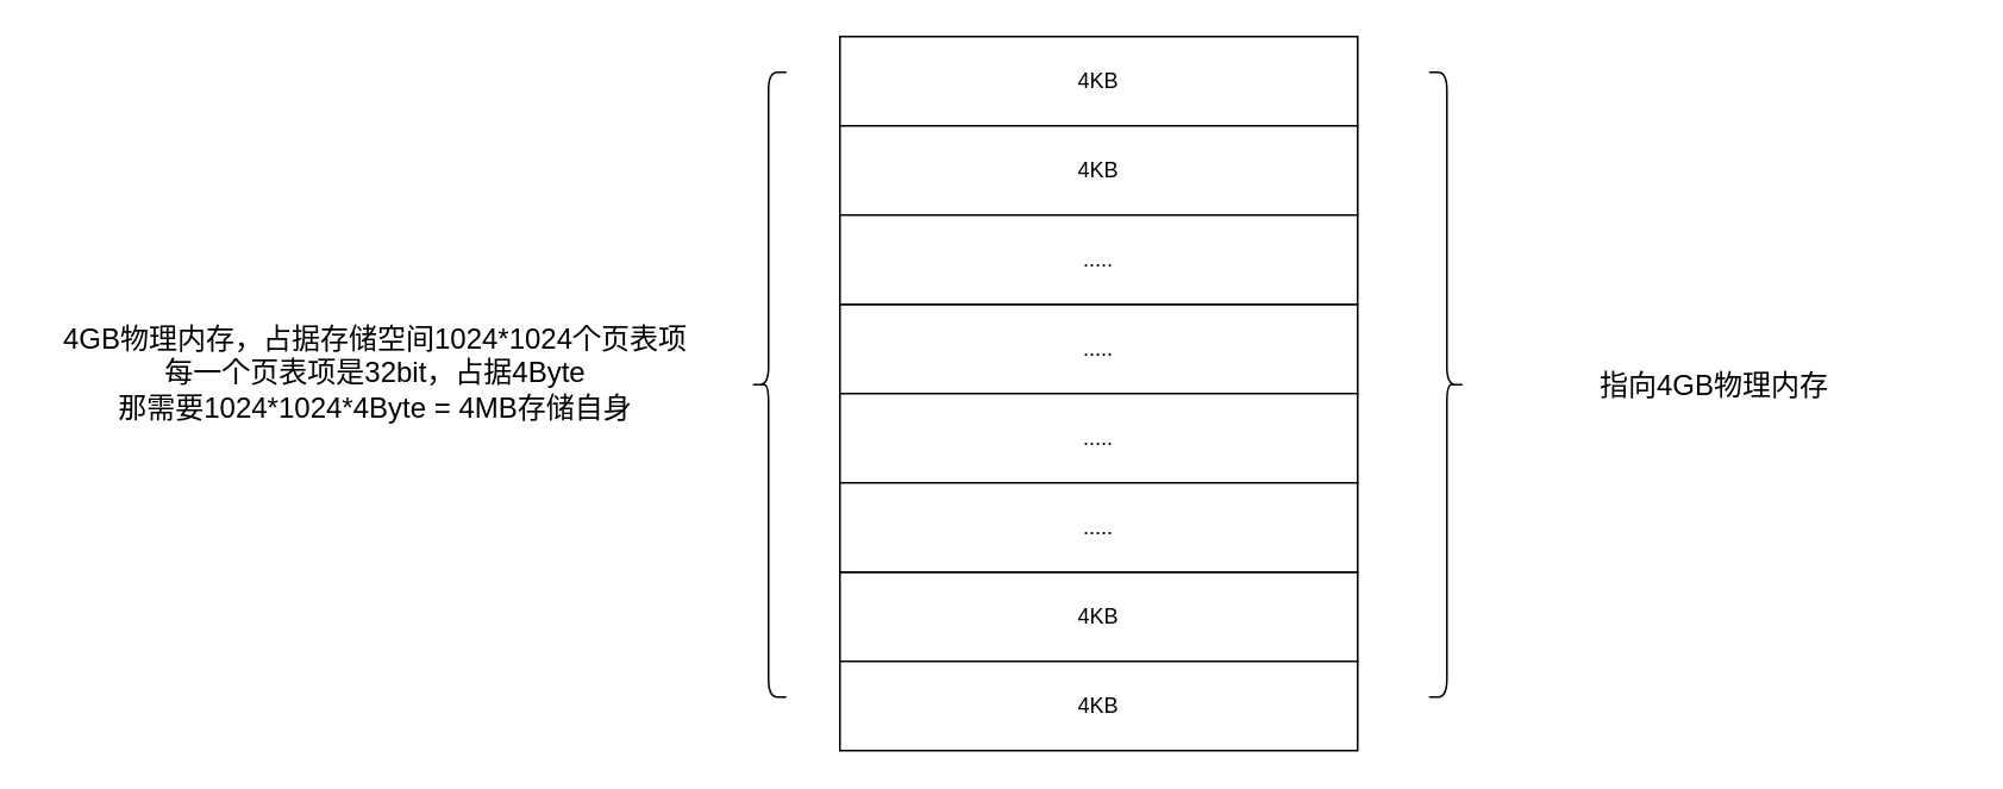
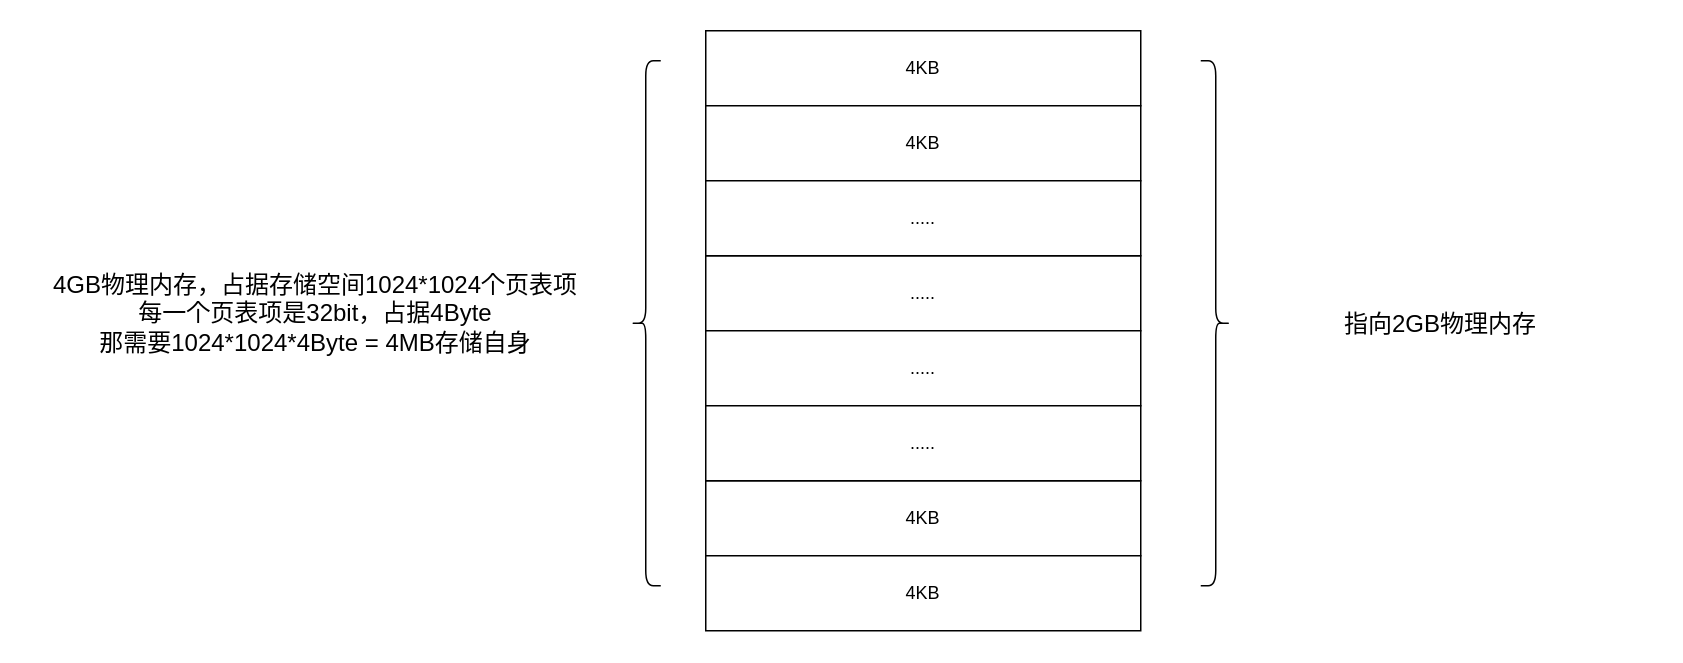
- <mxCell id="13" value="指向4GB物理内存" style="text;html=1;align=center;verticalAlign=middle;whiteSpace=wrap;rounded=0;fontSize=16;" vertex="1" parent="1"><mxGeometry x="820" y="200" width="280" height="30" as="geometry" /></mxCell>
+ <mxCell id="13" value="指向2GB物理内存" style="text;html=1;align=center;verticalAlign=middle;whiteSpace=wrap;rounded=0;fontSize=16;" vertex="1" parent="1"><mxGeometry x="820" y="200" width="280" height="30" as="geometry" /></mxCell>
